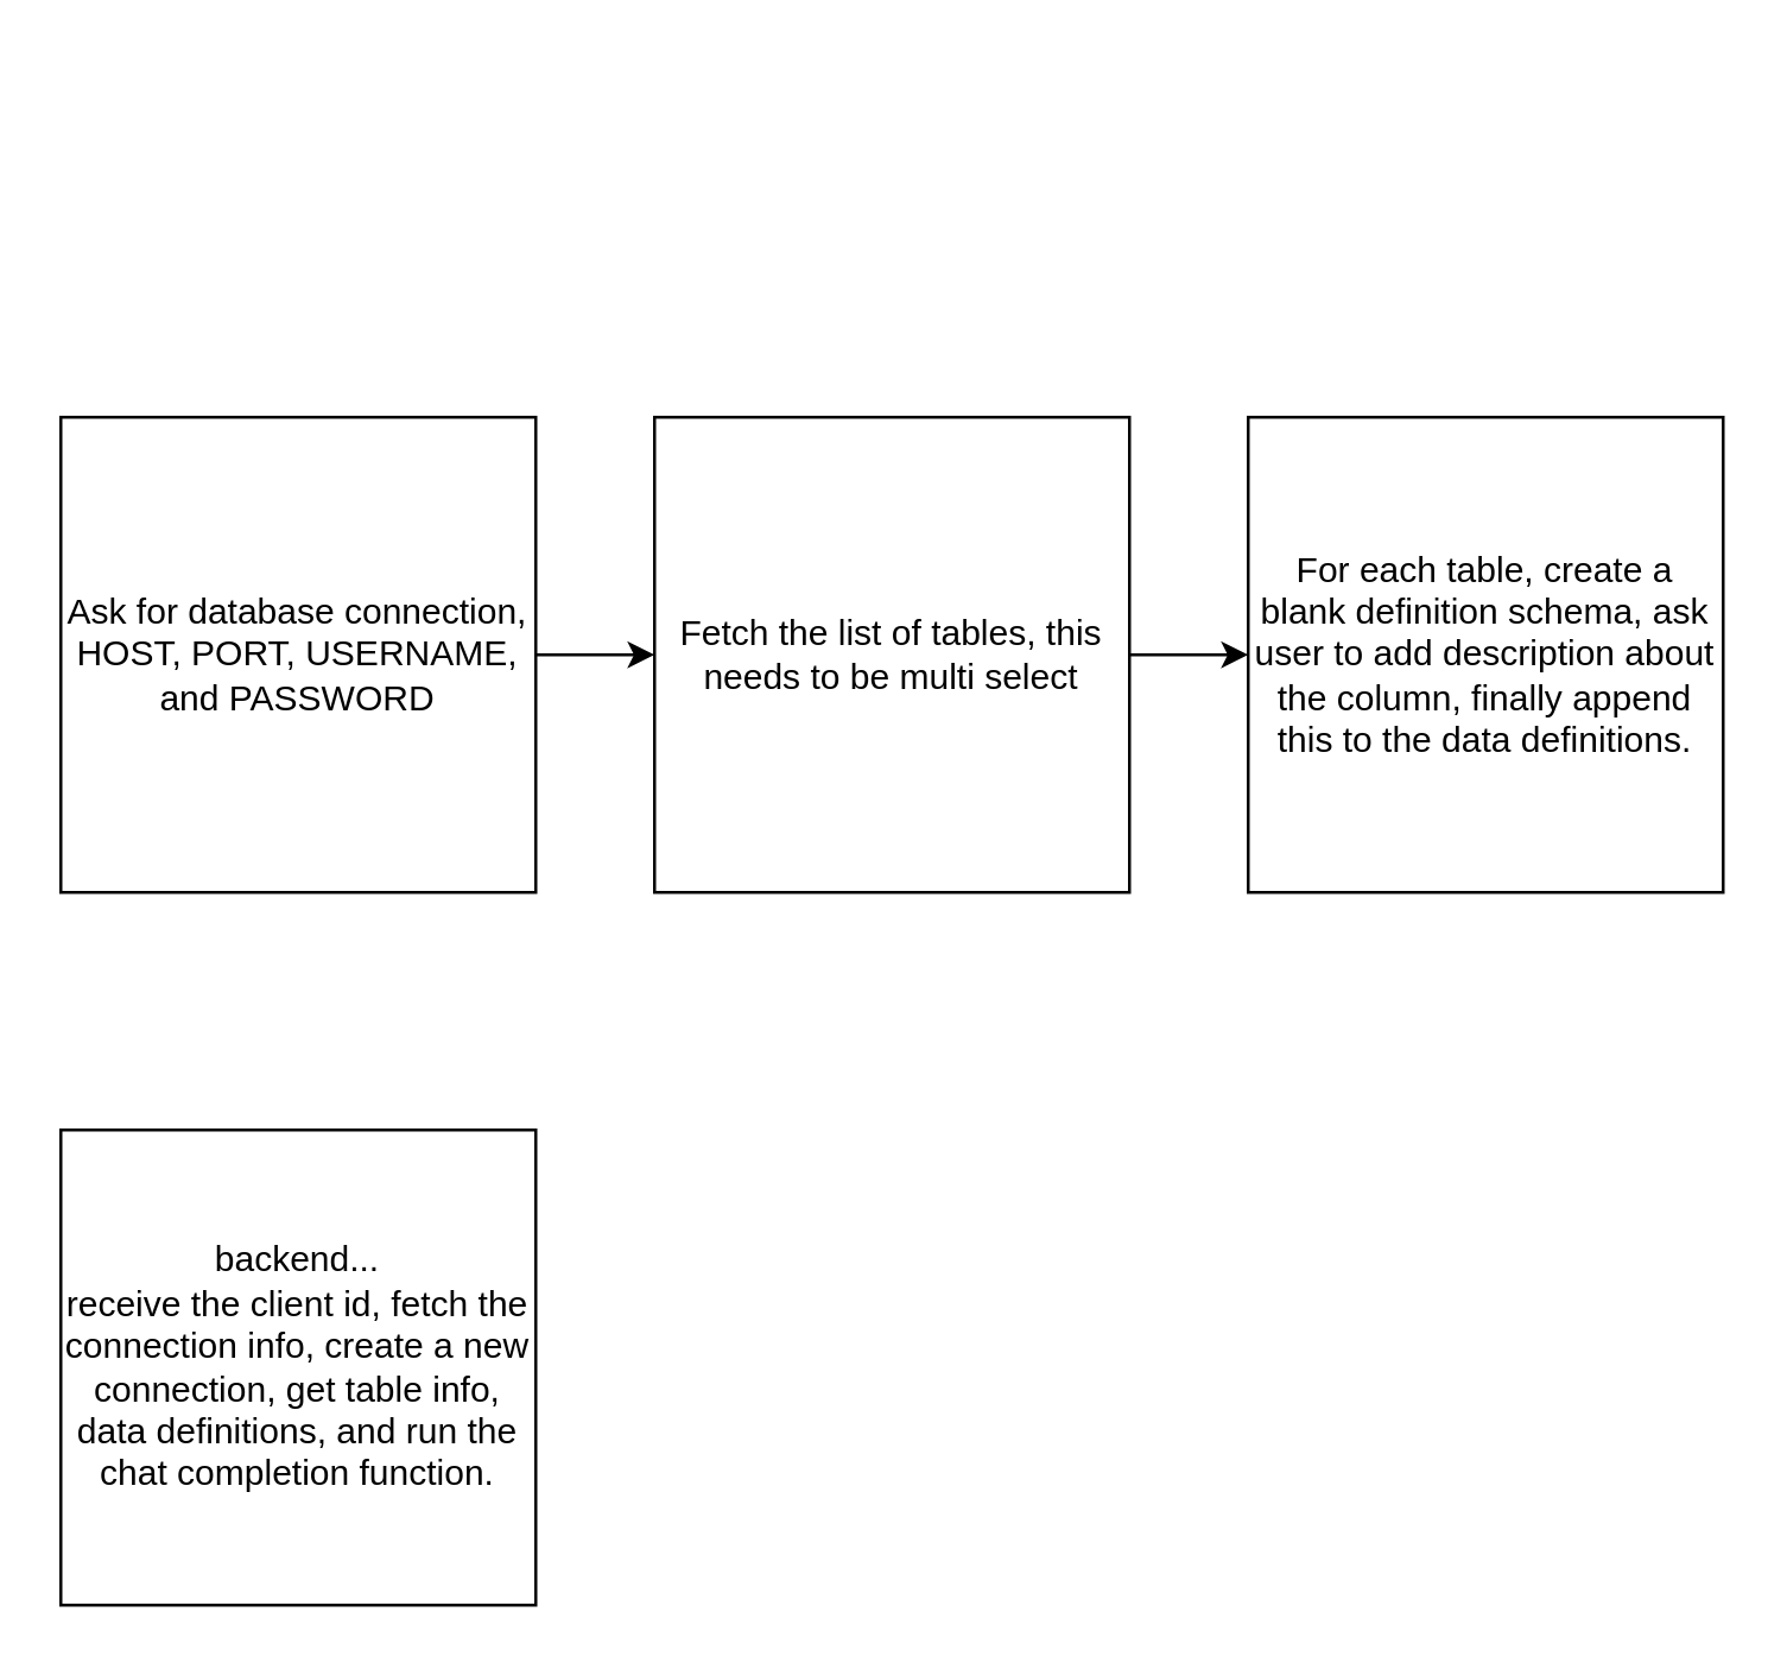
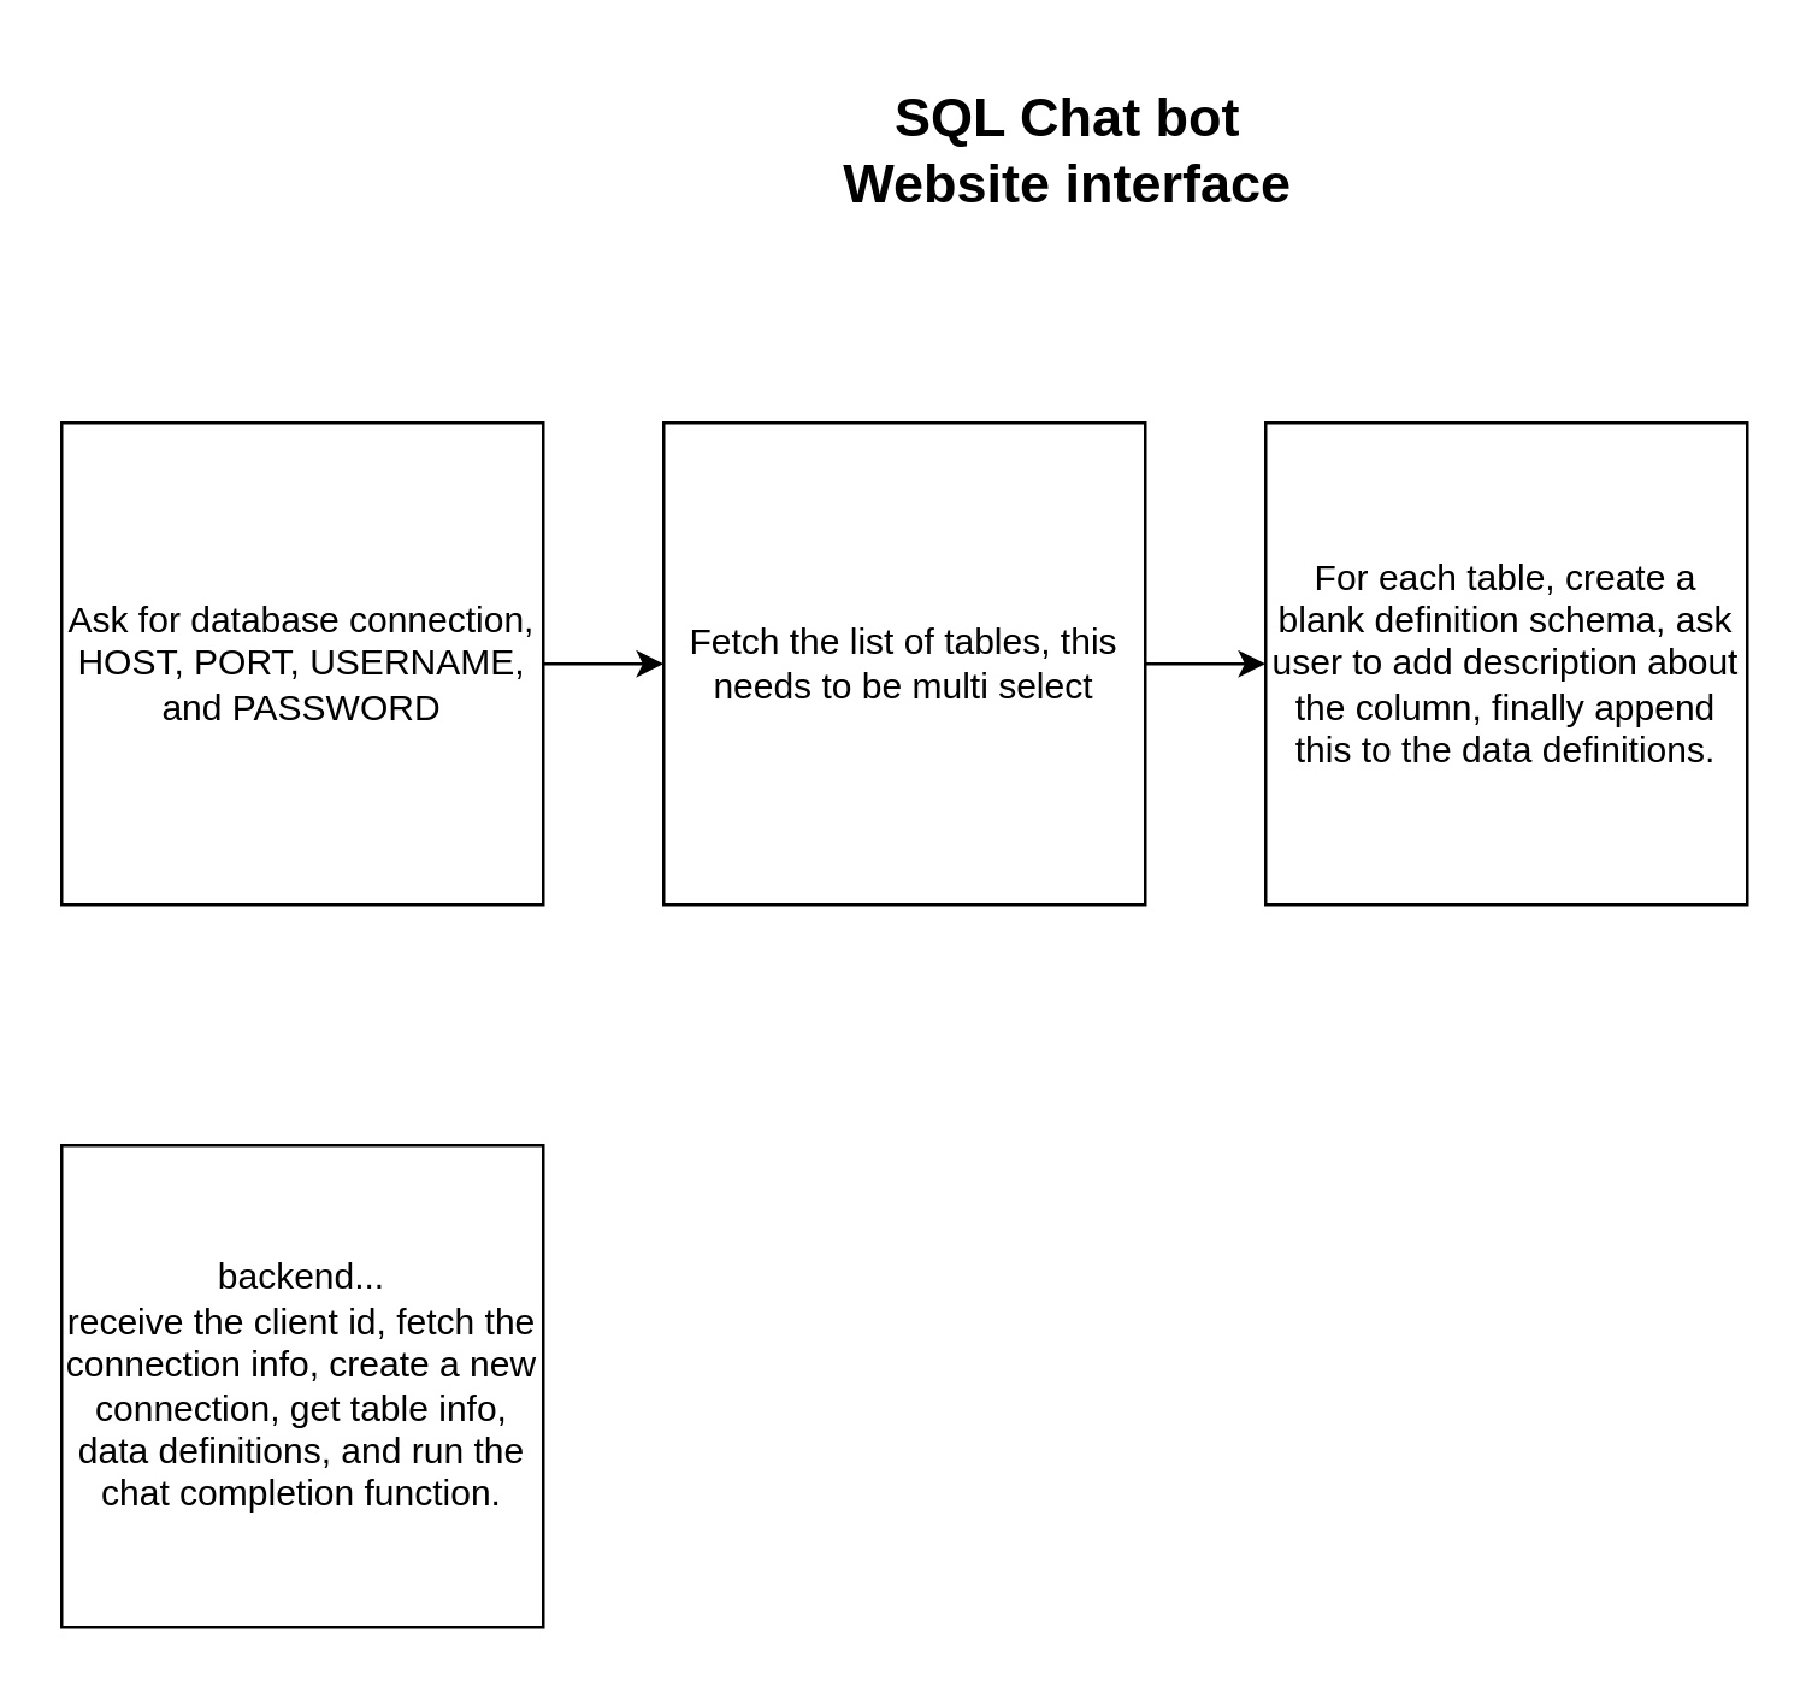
+ <mxCell id="4" value="&lt;b&gt;&lt;font style=&quot;font-size: 18px;&quot;&gt;SQL Chat bot&lt;br&gt;Website interface&lt;/font&gt;&lt;/b&gt;" style="text;html=1;align=center;verticalAlign=middle;resizable=0;points=[];autosize=1;strokeColor=none;fillColor=none;" vertex="1" parent="1"><mxGeometry x="269" y="20" width="170" height="60" as="geometry" /></mxCell>
